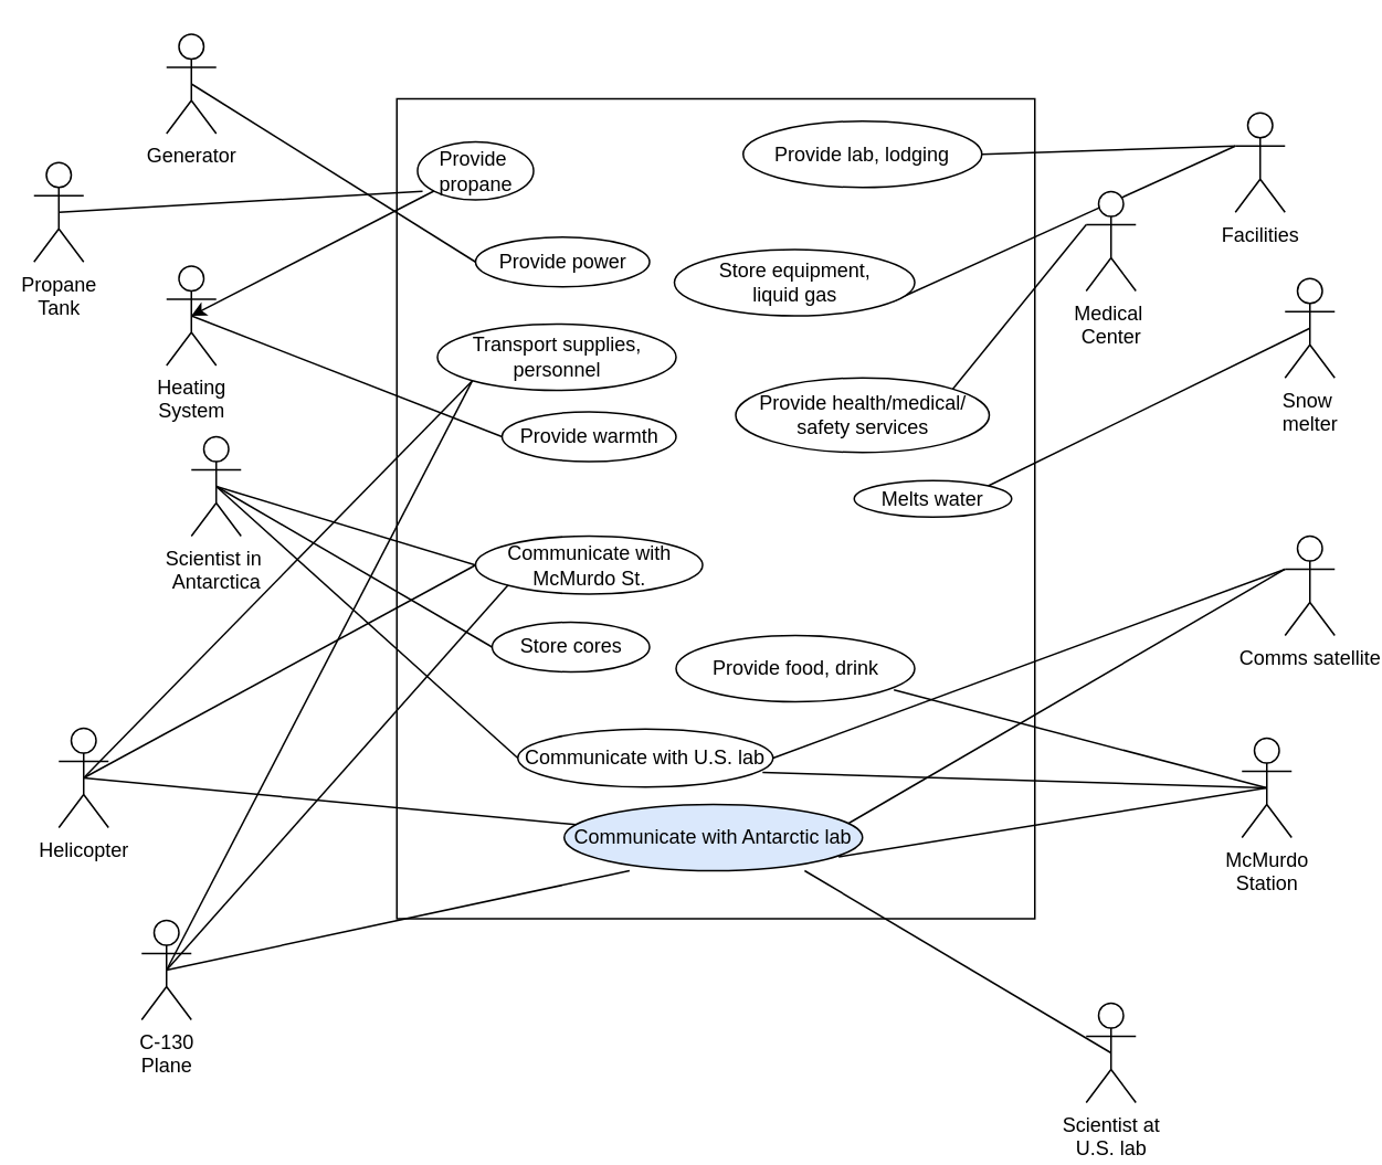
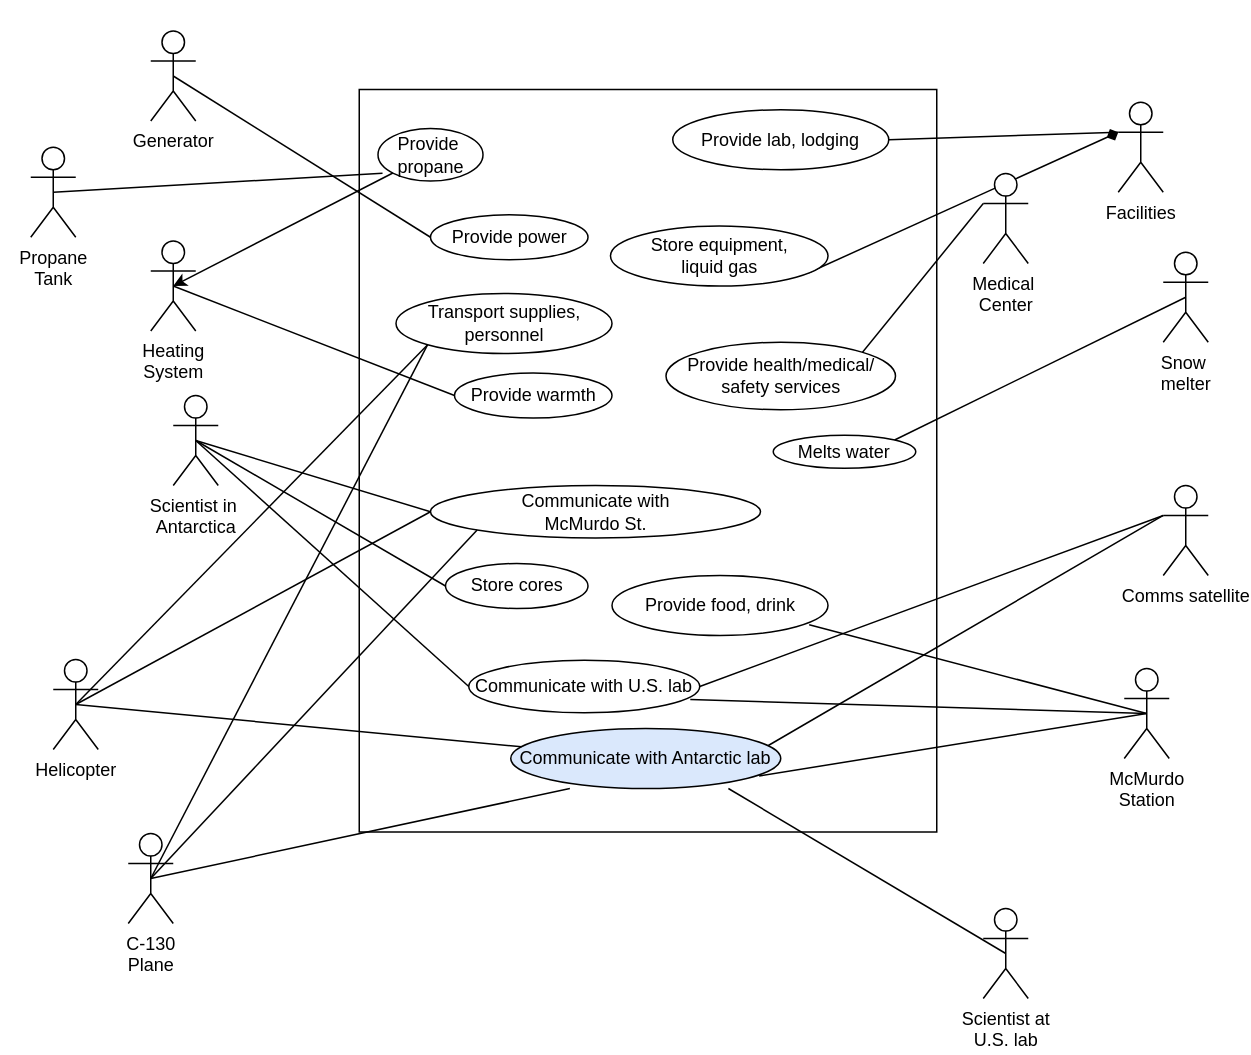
- <mxCell id="8" value="" style="endArrow=none;html=1;exitX=0.908;exitY=0.784;exitDx=0;exitDy=0;exitPerimeter=0;entryX=0;entryY=0.333;entryDx=0;entryDy=0;entryPerimeter=0;" parent="1" source="13" target="6" edge="1"><mxGeometry width="50" height="50" relative="1" as="geometry"><mxPoint x="522" y="110" as="sourcePoint" /><mxPoint x="725" y="101" as="targetPoint" /></mxGeometry></mxCell>
+ <mxCell id="8" value="" style="endArrow=diamond;html=1;exitX=0.908;exitY=0.784;exitDx=0;exitDy=0;exitPerimeter=0;entryX=0;entryY=0.333;entryDx=0;entryDy=0;entryPerimeter=0;" parent="1" source="13" target="6" edge="1"><mxGeometry width="50" height="50" relative="1" as="geometry"><mxPoint x="522" y="110" as="sourcePoint" /><mxPoint x="725" y="101" as="targetPoint" /></mxGeometry></mxCell>
- <mxCell id="46" value="&lt;span&gt;Communicate with&lt;br&gt;McMurdo St.&lt;br&gt;&lt;/span&gt;" style="ellipse;whiteSpace=wrap;html=1;" parent="1" vertex="1"><mxGeometry x="286.5" y="323" width="137" height="35" as="geometry" /></mxCell>
+ <mxCell id="46" value="&lt;span&gt;Communicate with&lt;br&gt;McMurdo St.&lt;br&gt;&lt;/span&gt;" style="ellipse;whiteSpace=wrap;html=1;" parent="1" vertex="1"><mxGeometry x="286.5" y="323" width="220" height="35" as="geometry" /></mxCell>
